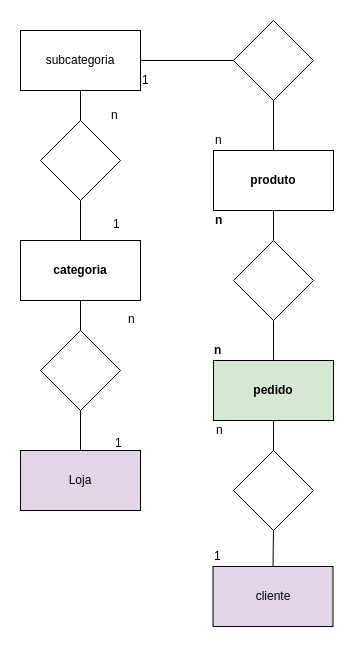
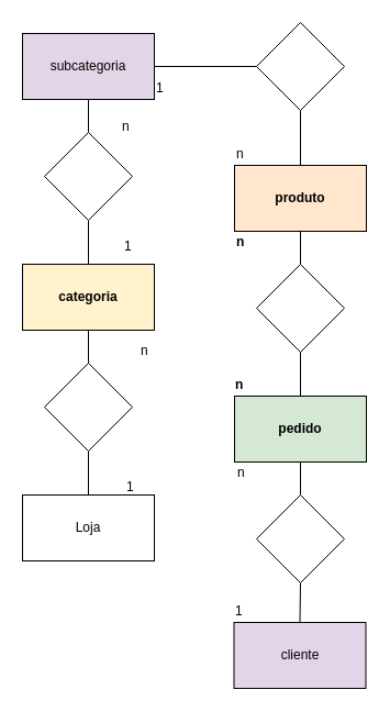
- <mxCell id="2" value="subcategoria" style="rounded=0;whiteSpace=wrap;html=1;" vertex="1" parent="1"><mxGeometry x="20" y="30" width="120" height="60" as="geometry" /></mxCell>
+ <mxCell id="2" value="subcategoria" style="rounded=0;whiteSpace=wrap;html=1;fillColor=#e1d5e7;" vertex="1" parent="1"><mxGeometry x="20" y="30" width="120" height="60" as="geometry" /></mxCell>
- <mxCell id="11" value="produto" style="rounded=0;whiteSpace=wrap;html=1;fontStyle=1" vertex="1" parent="1"><mxGeometry x="213" y="150" width="120" height="60" as="geometry" /></mxCell>
+ <mxCell id="11" value="produto" style="rounded=0;whiteSpace=wrap;html=1;fontStyle=1;fillColor=#ffe6cc;" vertex="1" parent="1"><mxGeometry x="213" y="150" width="120" height="60" as="geometry" /></mxCell>
- <mxCell id="3" value="categoria" style="rounded=0;whiteSpace=wrap;html=1;fontStyle=1" vertex="1" parent="1"><mxGeometry x="20" y="240" width="120" height="60" as="geometry" /></mxCell>
+ <mxCell id="3" value="categoria" style="rounded=0;whiteSpace=wrap;html=1;fontStyle=1;fillColor=#fff2cc;" vertex="1" parent="1"><mxGeometry x="20" y="240" width="120" height="60" as="geometry" /></mxCell>
- <mxCell id="7" value="Loja" style="rounded=0;whiteSpace=wrap;html=1;fillColor=#e1d5e7;" vertex="1" parent="1"><mxGeometry x="20" y="450" width="120" height="60" as="geometry" /></mxCell>
+ <mxCell id="7" value="Loja" style="rounded=0;whiteSpace=wrap;html=1;" vertex="1" parent="1"><mxGeometry x="20" y="450" width="120" height="60" as="geometry" /></mxCell>
